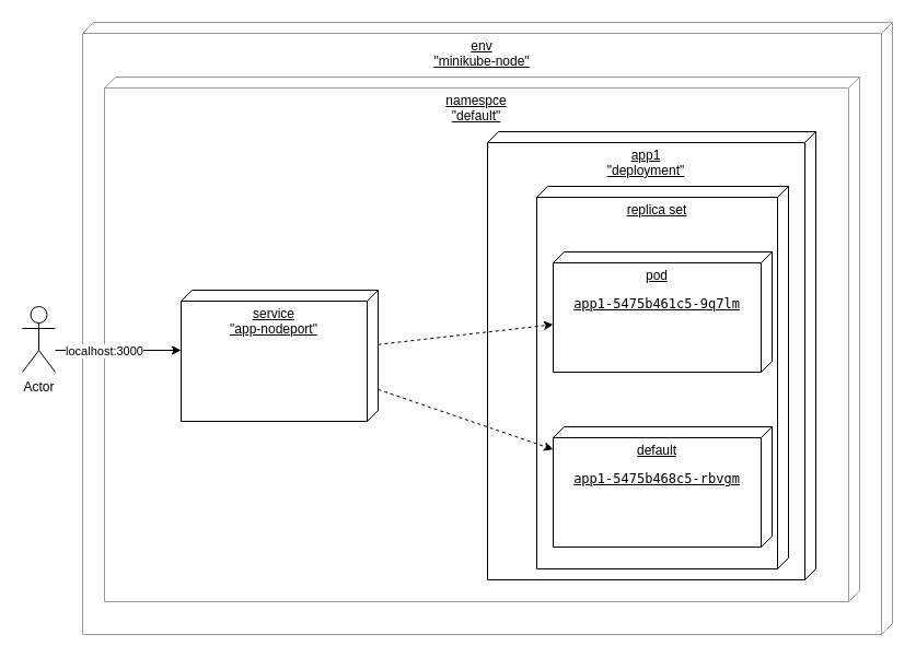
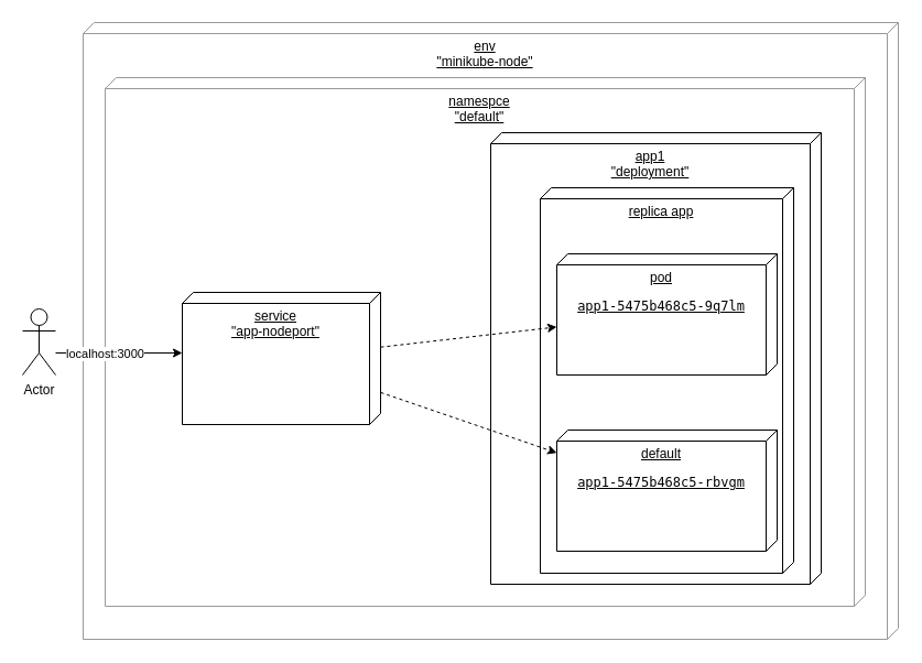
- <mxCell id="6" value="replica set&lt;br&gt;" style="verticalAlign=top;align=center;spacingTop=8;spacingLeft=2;spacingRight=12;shape=cube;size=10;direction=south;fontStyle=4;html=1;whiteSpace=wrap;" parent="1" vertex="1"><mxGeometry x="490" y="170" width="230" height="350" as="geometry" /></mxCell>
+ <mxCell id="6" value="replica app&lt;br&gt;" style="verticalAlign=top;align=center;spacingTop=8;spacingLeft=2;spacingRight=12;shape=cube;size=10;direction=south;fontStyle=4;html=1;whiteSpace=wrap;" parent="1" vertex="1"><mxGeometry x="490" y="170" width="230" height="350" as="geometry" /></mxCell>
- <mxCell id="8" value="&lt;span style=&quot;background-color: rgb(255, 255, 255);&quot;&gt;pod&lt;br&gt;&lt;/span&gt;&lt;div style=&quot;&quot;&gt;&lt;pre style=&quot;font-family: &amp;quot;JetBrains Mono&amp;quot;, monospace;&quot;&gt;&lt;span style=&quot;background-color: rgb(255, 255, 255);&quot;&gt;app1-5475b461c5-9q7lm&lt;/span&gt;&lt;/pre&gt;&lt;/div&gt;" style="verticalAlign=top;align=center;spacingTop=8;spacingLeft=2;spacingRight=12;shape=cube;size=10;direction=south;fontStyle=4;html=1;whiteSpace=wrap;" parent="1" vertex="1"><mxGeometry x="505" y="230" width="200" height="110" as="geometry" /></mxCell>
+ <mxCell id="8" value="&lt;span style=&quot;background-color: rgb(255, 255, 255);&quot;&gt;pod&lt;br&gt;&lt;/span&gt;&lt;div style=&quot;&quot;&gt;&lt;pre style=&quot;font-family: &amp;quot;JetBrains Mono&amp;quot;, monospace;&quot;&gt;&lt;span style=&quot;background-color: rgb(255, 255, 255);&quot;&gt;app1-5475b468c5-9q7lm&lt;/span&gt;&lt;/pre&gt;&lt;/div&gt;" style="verticalAlign=top;align=center;spacingTop=8;spacingLeft=2;spacingRight=12;shape=cube;size=10;direction=south;fontStyle=4;html=1;whiteSpace=wrap;" parent="1" vertex="1"><mxGeometry x="505" y="230" width="200" height="110" as="geometry" /></mxCell>
